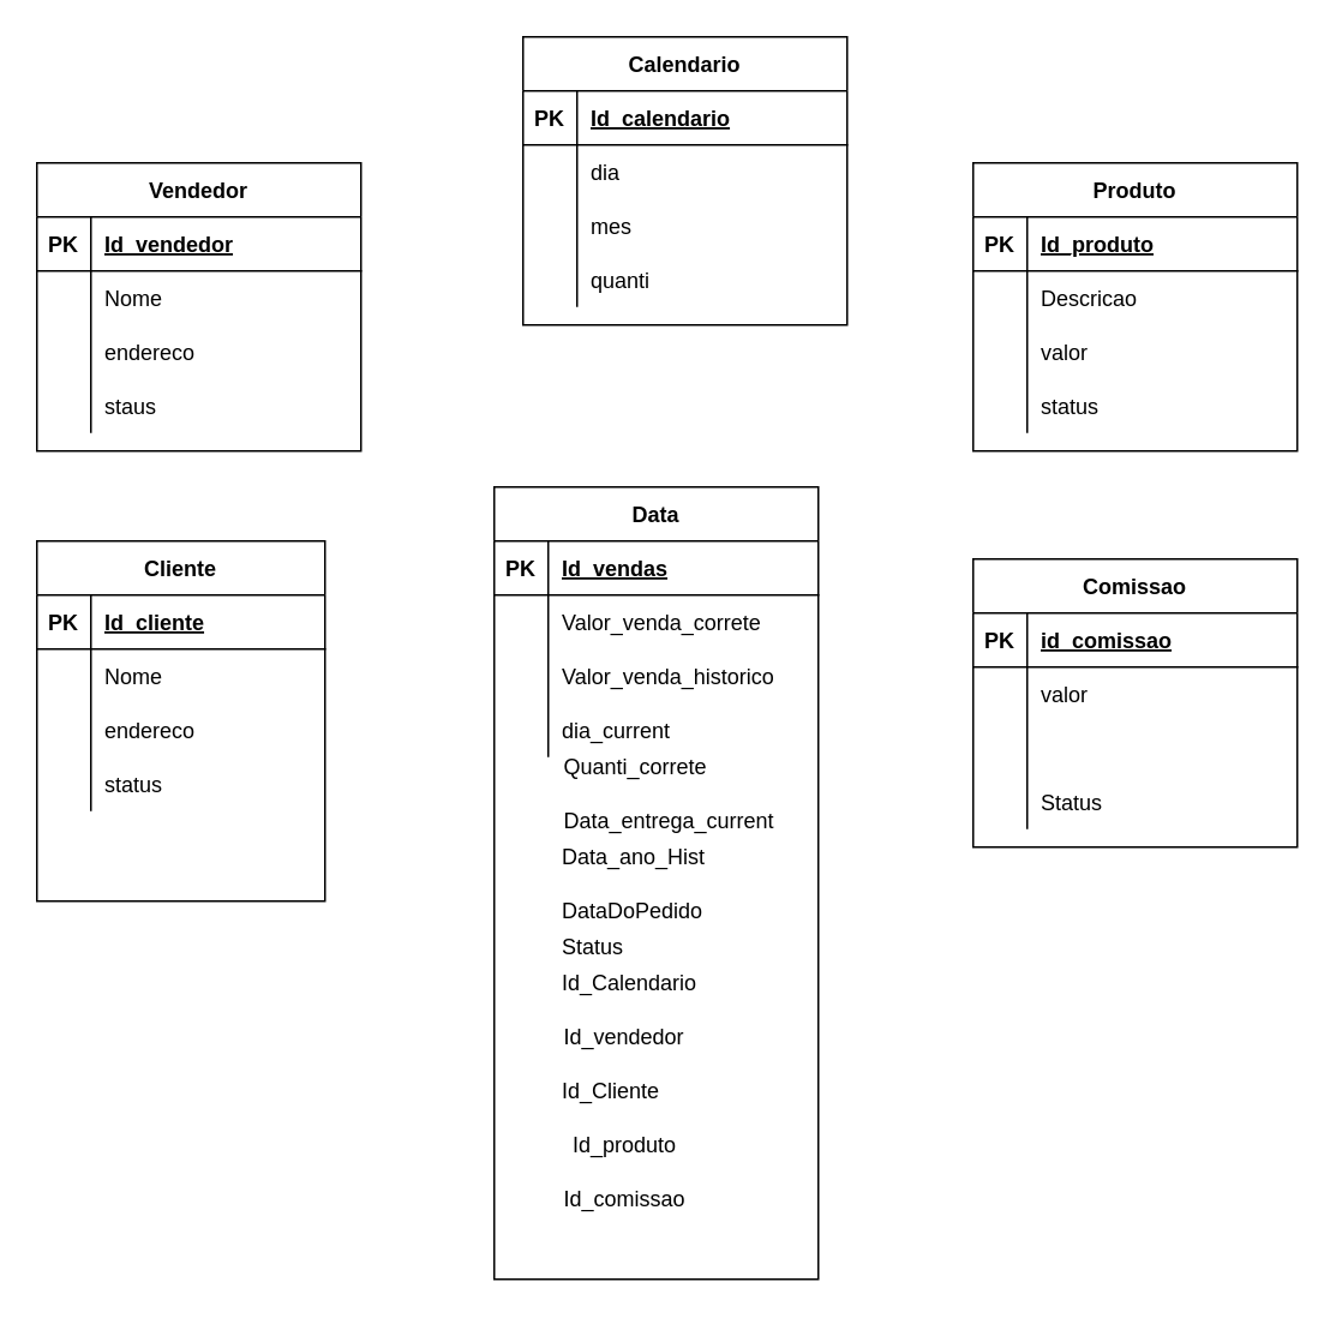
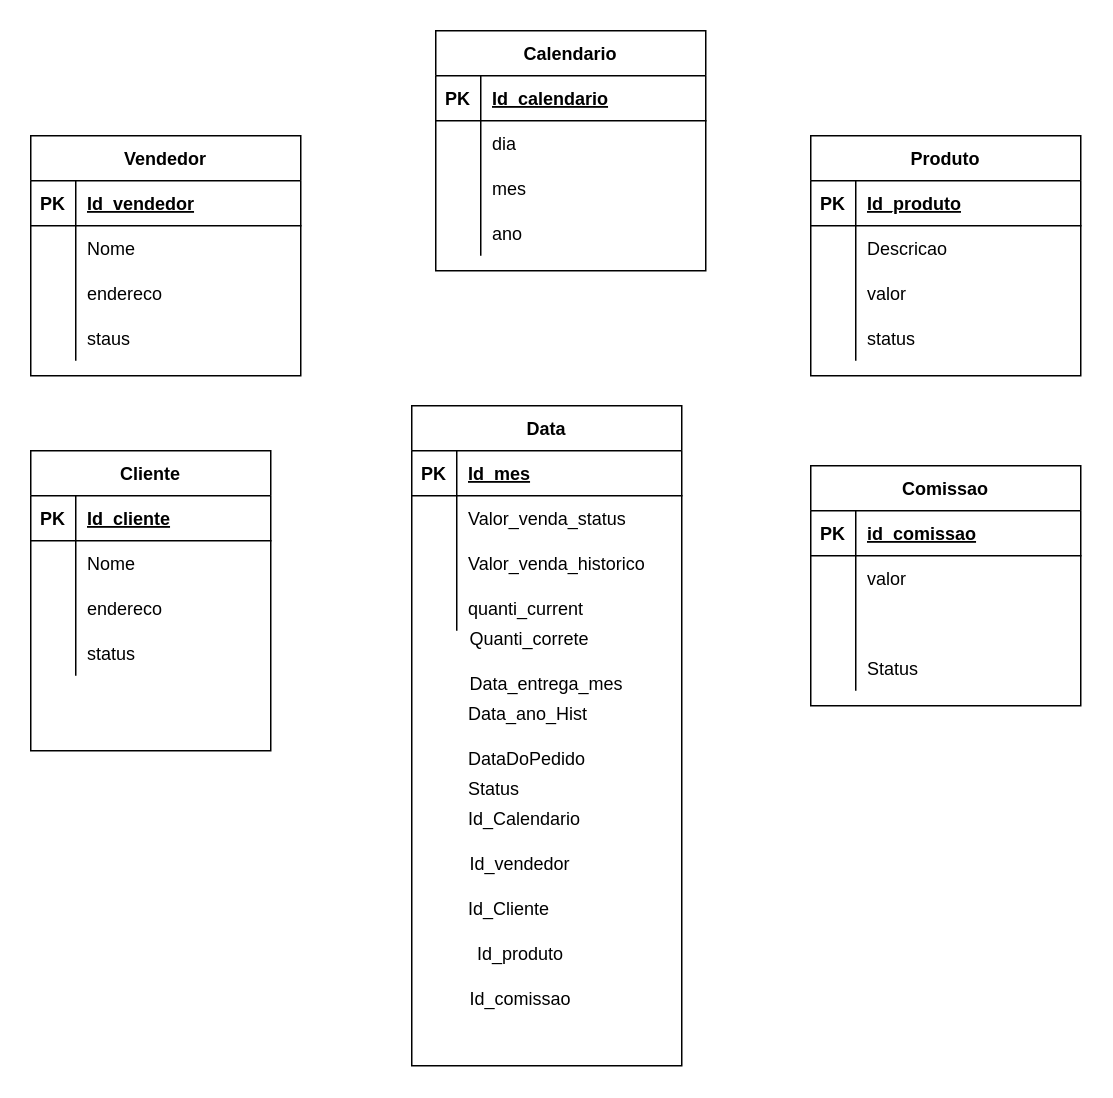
- <mxCell id="66" value="quanti" style="shape=partialRectangle;connectable=0;fillColor=none;top=0;left=0;bottom=0;right=0;align=left;spacingLeft=6;overflow=hidden;" vertex="1" parent="64"><mxGeometry x="30" width="150" height="30" as="geometry"><mxRectangle width="150" height="30" as="alternateBounds" /></mxGeometry></mxCell>
+ <mxCell id="66" value="ano" style="shape=partialRectangle;connectable=0;fillColor=none;top=0;left=0;bottom=0;right=0;align=left;spacingLeft=6;overflow=hidden;" vertex="1" parent="64"><mxGeometry x="30" width="150" height="30" as="geometry"><mxRectangle width="150" height="30" as="alternateBounds" /></mxGeometry></mxCell>
- <mxCell id="70" value="Id_vendas" style="shape=partialRectangle;connectable=0;fillColor=none;top=0;left=0;bottom=0;right=0;align=left;spacingLeft=6;fontStyle=5;overflow=hidden;" vertex="1" parent="68"><mxGeometry x="30" width="150" height="30" as="geometry"><mxRectangle width="150" height="30" as="alternateBounds" /></mxGeometry></mxCell>
+ <mxCell id="70" value="Id_mes" style="shape=partialRectangle;connectable=0;fillColor=none;top=0;left=0;bottom=0;right=0;align=left;spacingLeft=6;fontStyle=5;overflow=hidden;" vertex="1" parent="68"><mxGeometry x="30" width="150" height="30" as="geometry"><mxRectangle width="150" height="30" as="alternateBounds" /></mxGeometry></mxCell>
- <mxCell id="73" value="Valor_venda_correte" style="shape=partialRectangle;connectable=0;fillColor=none;top=0;left=0;bottom=0;right=0;align=left;spacingLeft=6;overflow=hidden;" vertex="1" parent="71"><mxGeometry x="30" width="150" height="30" as="geometry"><mxRectangle width="150" height="30" as="alternateBounds" /></mxGeometry></mxCell>
+ <mxCell id="73" value="Valor_venda_status" style="shape=partialRectangle;connectable=0;fillColor=none;top=0;left=0;bottom=0;right=0;align=left;spacingLeft=6;overflow=hidden;" vertex="1" parent="71"><mxGeometry x="30" width="150" height="30" as="geometry"><mxRectangle width="150" height="30" as="alternateBounds" /></mxGeometry></mxCell>
- <mxCell id="79" value="dia_current" style="shape=partialRectangle;connectable=0;fillColor=none;top=0;left=0;bottom=0;right=0;align=left;spacingLeft=6;overflow=hidden;" vertex="1" parent="77"><mxGeometry x="30" width="150" height="30" as="geometry"><mxRectangle width="150" height="30" as="alternateBounds" /></mxGeometry></mxCell>
+ <mxCell id="79" value="quanti_current" style="shape=partialRectangle;connectable=0;fillColor=none;top=0;left=0;bottom=0;right=0;align=left;spacingLeft=6;overflow=hidden;" vertex="1" parent="77"><mxGeometry x="30" width="150" height="30" as="geometry"><mxRectangle width="150" height="30" as="alternateBounds" /></mxGeometry></mxCell>
- <mxCell id="80" value="Data_entrega_current" style="shape=partialRectangle;connectable=0;fillColor=none;top=0;left=0;bottom=0;right=0;align=left;spacingLeft=6;overflow=hidden;" vertex="1" parent="1"><mxGeometry x="305" y="440" width="150" height="30" as="geometry"><mxRectangle width="150" height="30" as="alternateBounds" /></mxGeometry></mxCell>
+ <mxCell id="80" value="Data_entrega_mes" style="shape=partialRectangle;connectable=0;fillColor=none;top=0;left=0;bottom=0;right=0;align=left;spacingLeft=6;overflow=hidden;" vertex="1" parent="1"><mxGeometry x="305" y="440" width="150" height="30" as="geometry"><mxRectangle width="150" height="30" as="alternateBounds" /></mxGeometry></mxCell>
